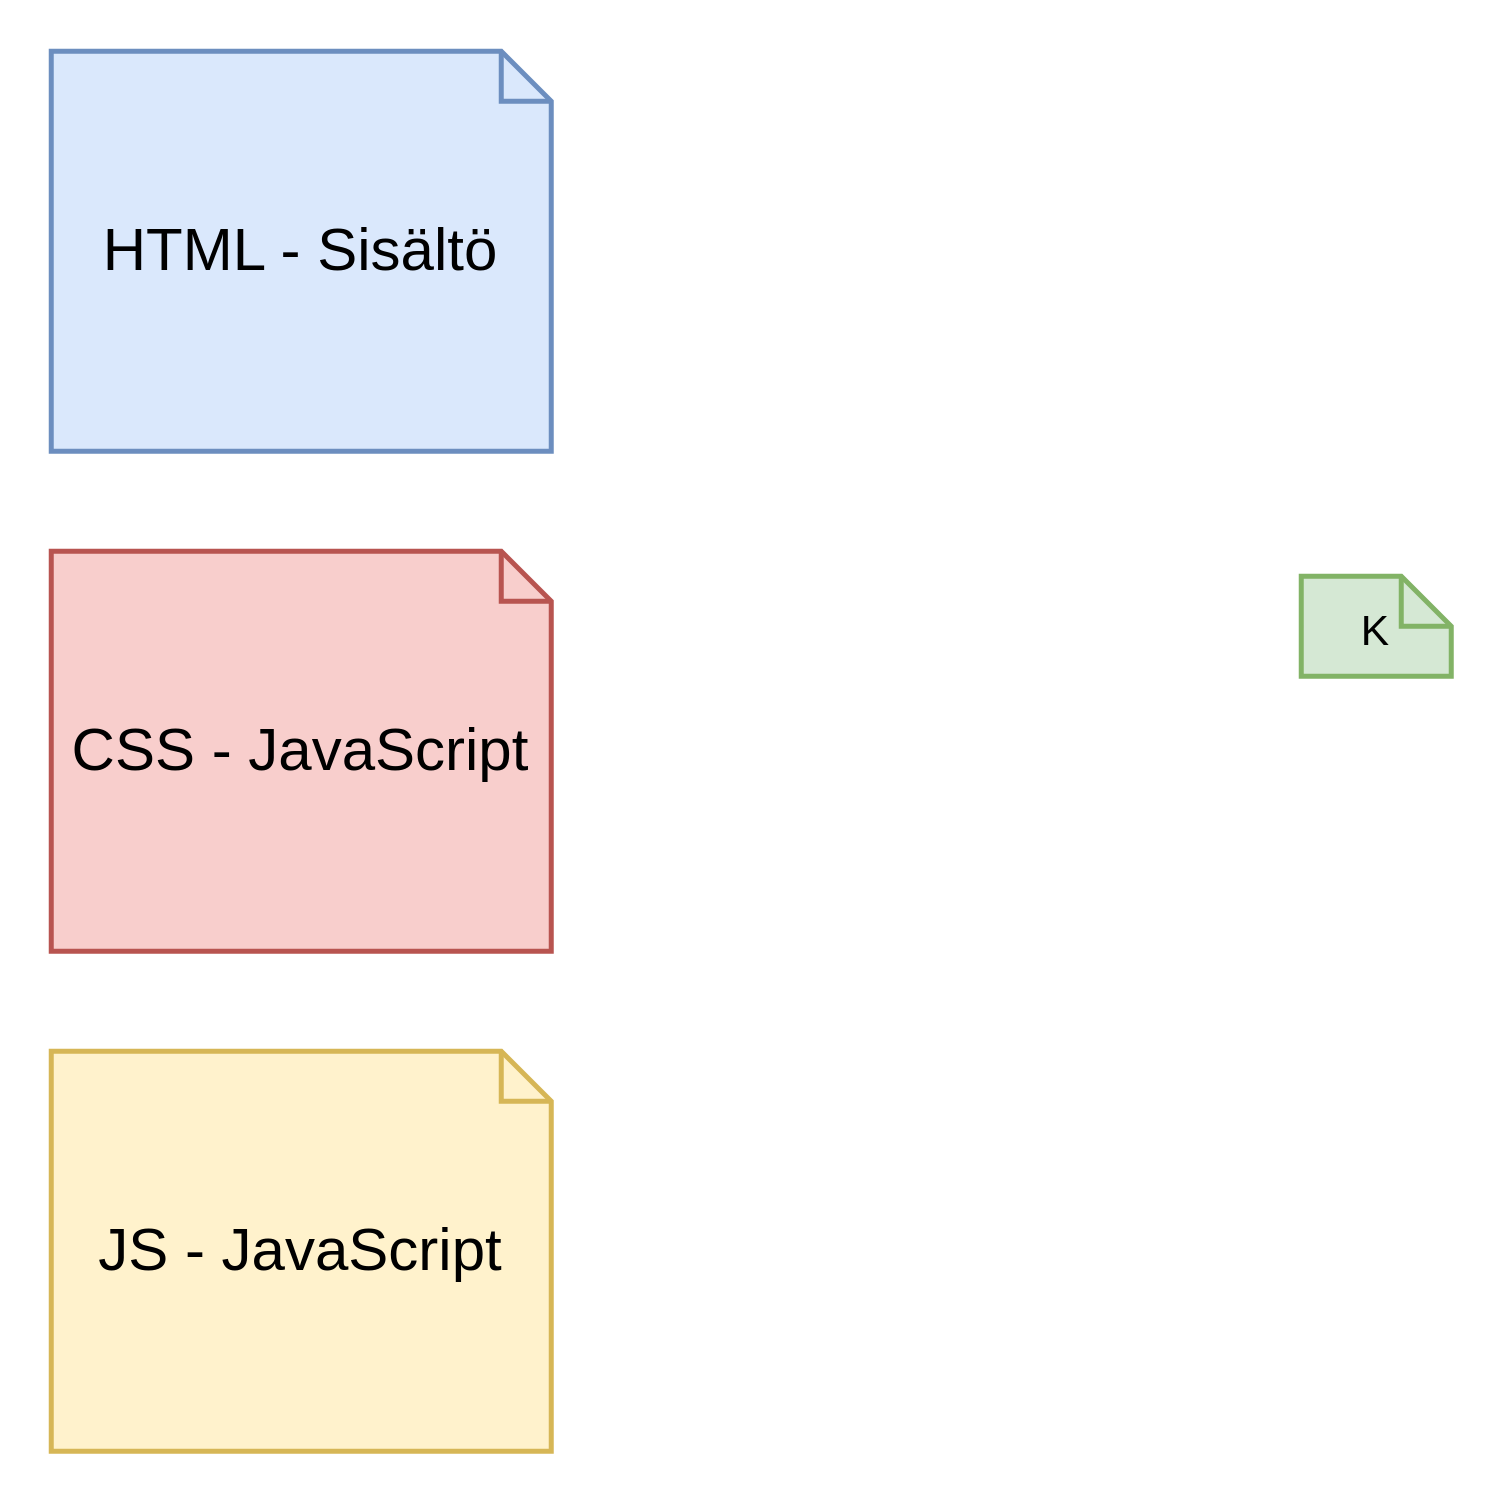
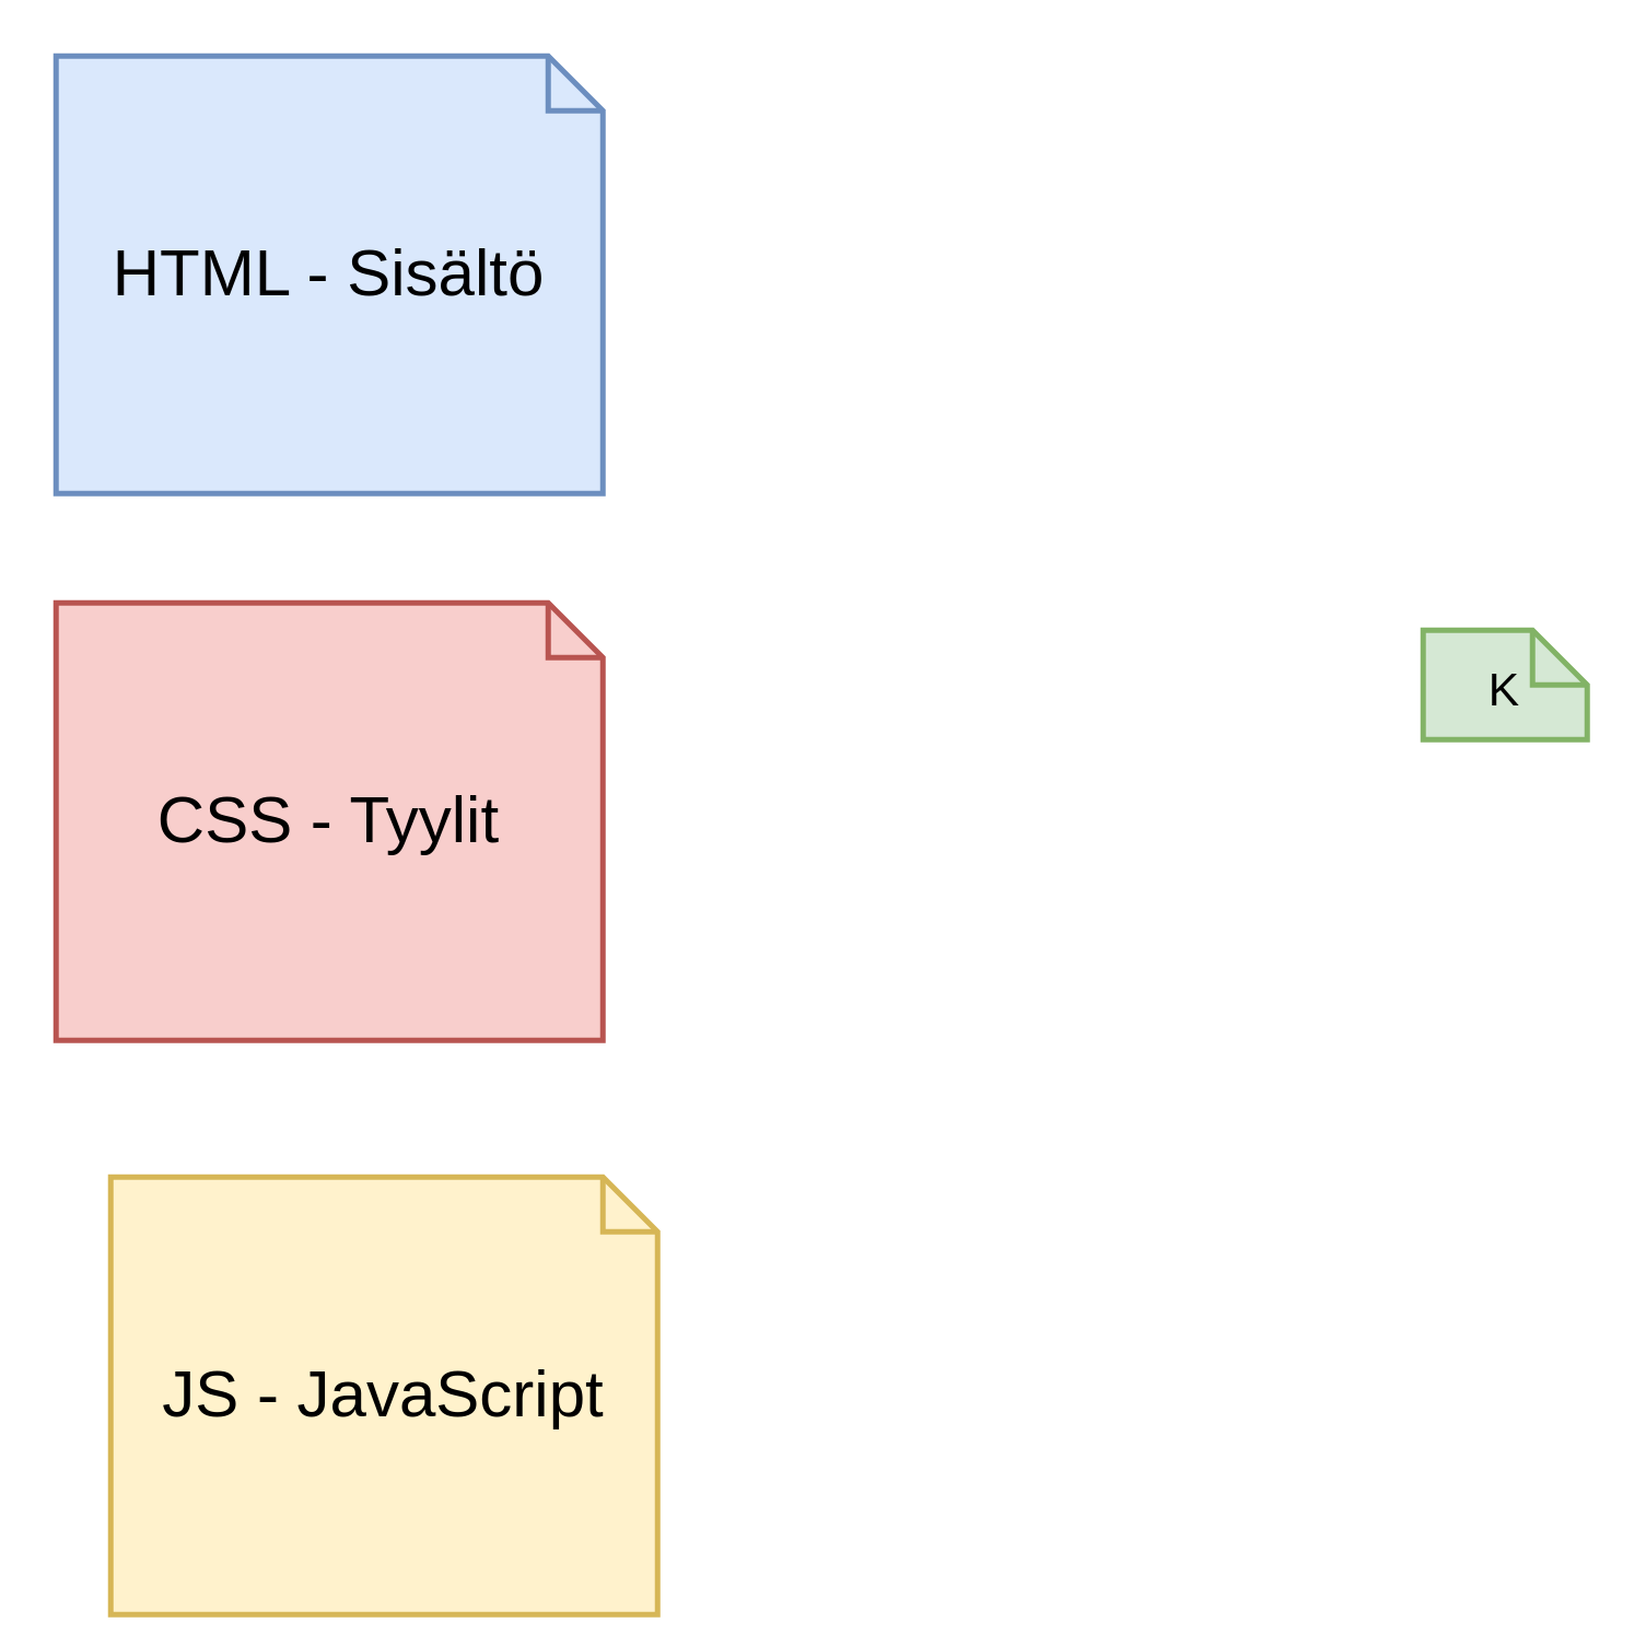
- <mxCell id="2" value="CSS - JavaScript" style="shape=note;strokeWidth=2;fontSize=24;size=20;whiteSpace=wrap;html=1;fillColor=#f8cecc;strokeColor=#b85450;" vertex="1" parent="1"><mxGeometry x="20" y="220" width="200" height="160" as="geometry" /></mxCell>
+ <mxCell id="2" value="CSS - Tyylit" style="shape=note;strokeWidth=2;fontSize=24;size=20;whiteSpace=wrap;html=1;fillColor=#f8cecc;strokeColor=#b85450;" vertex="1" parent="1"><mxGeometry x="20" y="220" width="200" height="160" as="geometry" /></mxCell>
- <mxCell id="4" value="JS - JavaScript" style="shape=note;strokeWidth=2;fontSize=24;size=20;whiteSpace=wrap;html=1;fillColor=#fff2cc;strokeColor=#d6b656;" vertex="1" parent="1"><mxGeometry x="20" y="420" width="200" height="160" as="geometry" /></mxCell>
+ <mxCell id="4" value="JS - JavaScript" style="shape=note;strokeWidth=2;fontSize=24;size=20;whiteSpace=wrap;html=1;fillColor=#fff2cc;strokeColor=#d6b656;" vertex="1" parent="1"><mxGeometry x="40" y="430" width="200" height="160" as="geometry" /></mxCell>
